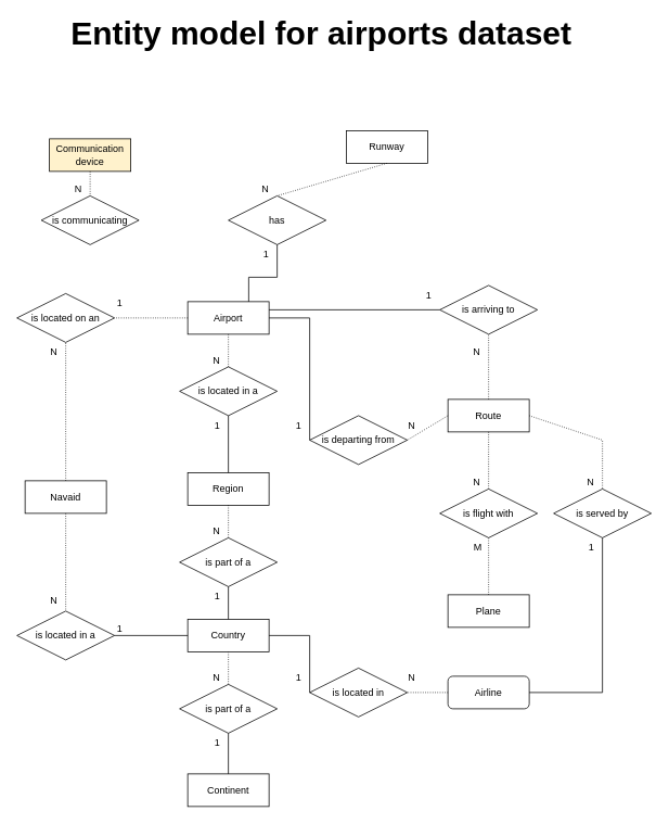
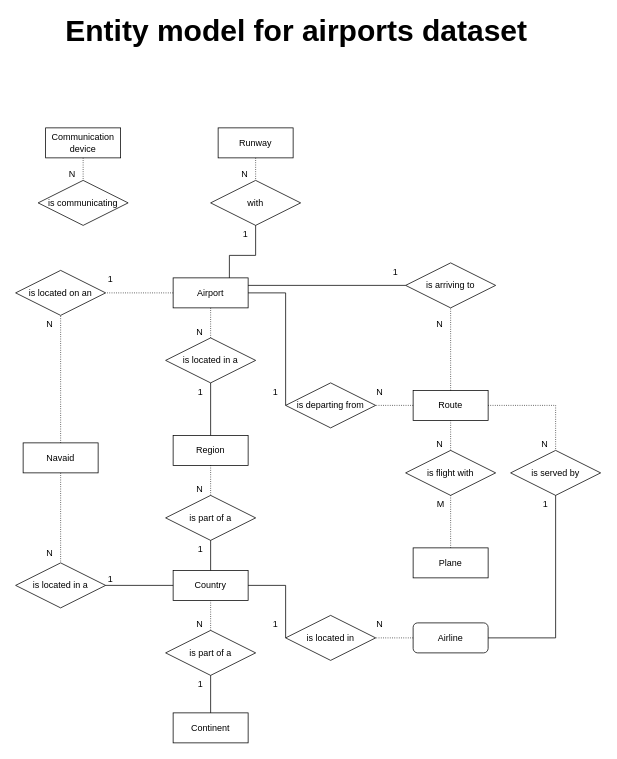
- <mxCell id="3" value="Runway" style="whiteSpace=wrap;html=1;align=center;" parent="1" vertex="1"><mxGeometry x="425" y="160" width="100" height="40" as="geometry" /></mxCell>
+ <mxCell id="3" value="Runway" style="whiteSpace=wrap;html=1;align=center;" parent="1" vertex="1"><mxGeometry x="290" y="170" width="100" height="40" as="geometry" /></mxCell>
- <mxCell id="5" value="Communication device" style="whiteSpace=wrap;html=1;align=center;fillColor=#fff2cc;" parent="1" vertex="1"><mxGeometry x="60" y="170" width="100" height="40" as="geometry" /></mxCell>
+ <mxCell id="5" value="Communication device" style="whiteSpace=wrap;html=1;align=center;" parent="1" vertex="1"><mxGeometry x="60" y="170" width="100" height="40" as="geometry" /></mxCell>
- <mxCell id="55" value="has" style="shape=rhombus;perimeter=rhombusPerimeter;whiteSpace=wrap;html=1;align=center;" vertex="1" parent="1"><mxGeometry x="280" y="240" width="120" height="60" as="geometry" /></mxCell>
+ <mxCell id="55" value="with" style="shape=rhombus;perimeter=rhombusPerimeter;whiteSpace=wrap;html=1;align=center;" vertex="1" parent="1"><mxGeometry x="280" y="240" width="120" height="60" as="geometry" /></mxCell>
- <mxCell id="10" value="Route" style="whiteSpace=wrap;html=1;align=center;" parent="1" vertex="1"><mxGeometry x="550" y="490" width="100" height="40" as="geometry" /></mxCell>
+ <mxCell id="10" value="Route" style="whiteSpace=wrap;html=1;align=center;" parent="1" vertex="1"><mxGeometry x="550" y="520" width="100" height="40" as="geometry" /></mxCell>
